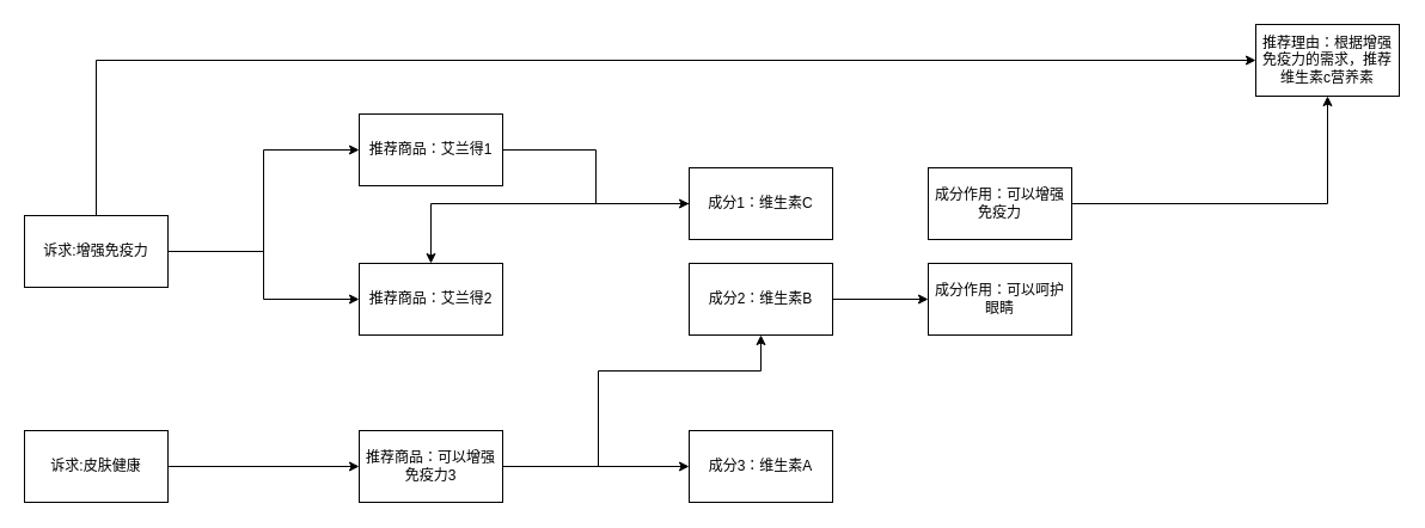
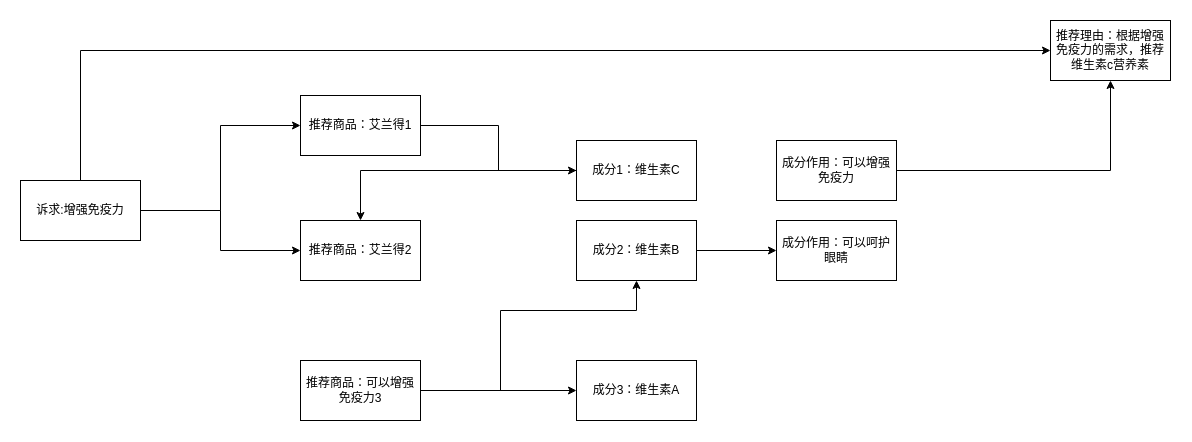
- <mxCell id="7" value="诉求:皮肤健康" style="rounded=0;whiteSpace=wrap;html=1;" vertex="1" parent="1"><mxGeometry x="20" y="360" width="120" height="60" as="geometry" /></mxCell>
- <mxCell id="6" style="edgeStyle=orthogonalEdgeStyle;rounded=0;orthogonalLoop=1;jettySize=auto;html=1;exitX=1;exitY=0.5;exitDx=0;exitDy=0;" edge="1" parent="1" source="7" target="13"><mxGeometry relative="1" as="geometry" /></mxCell>
